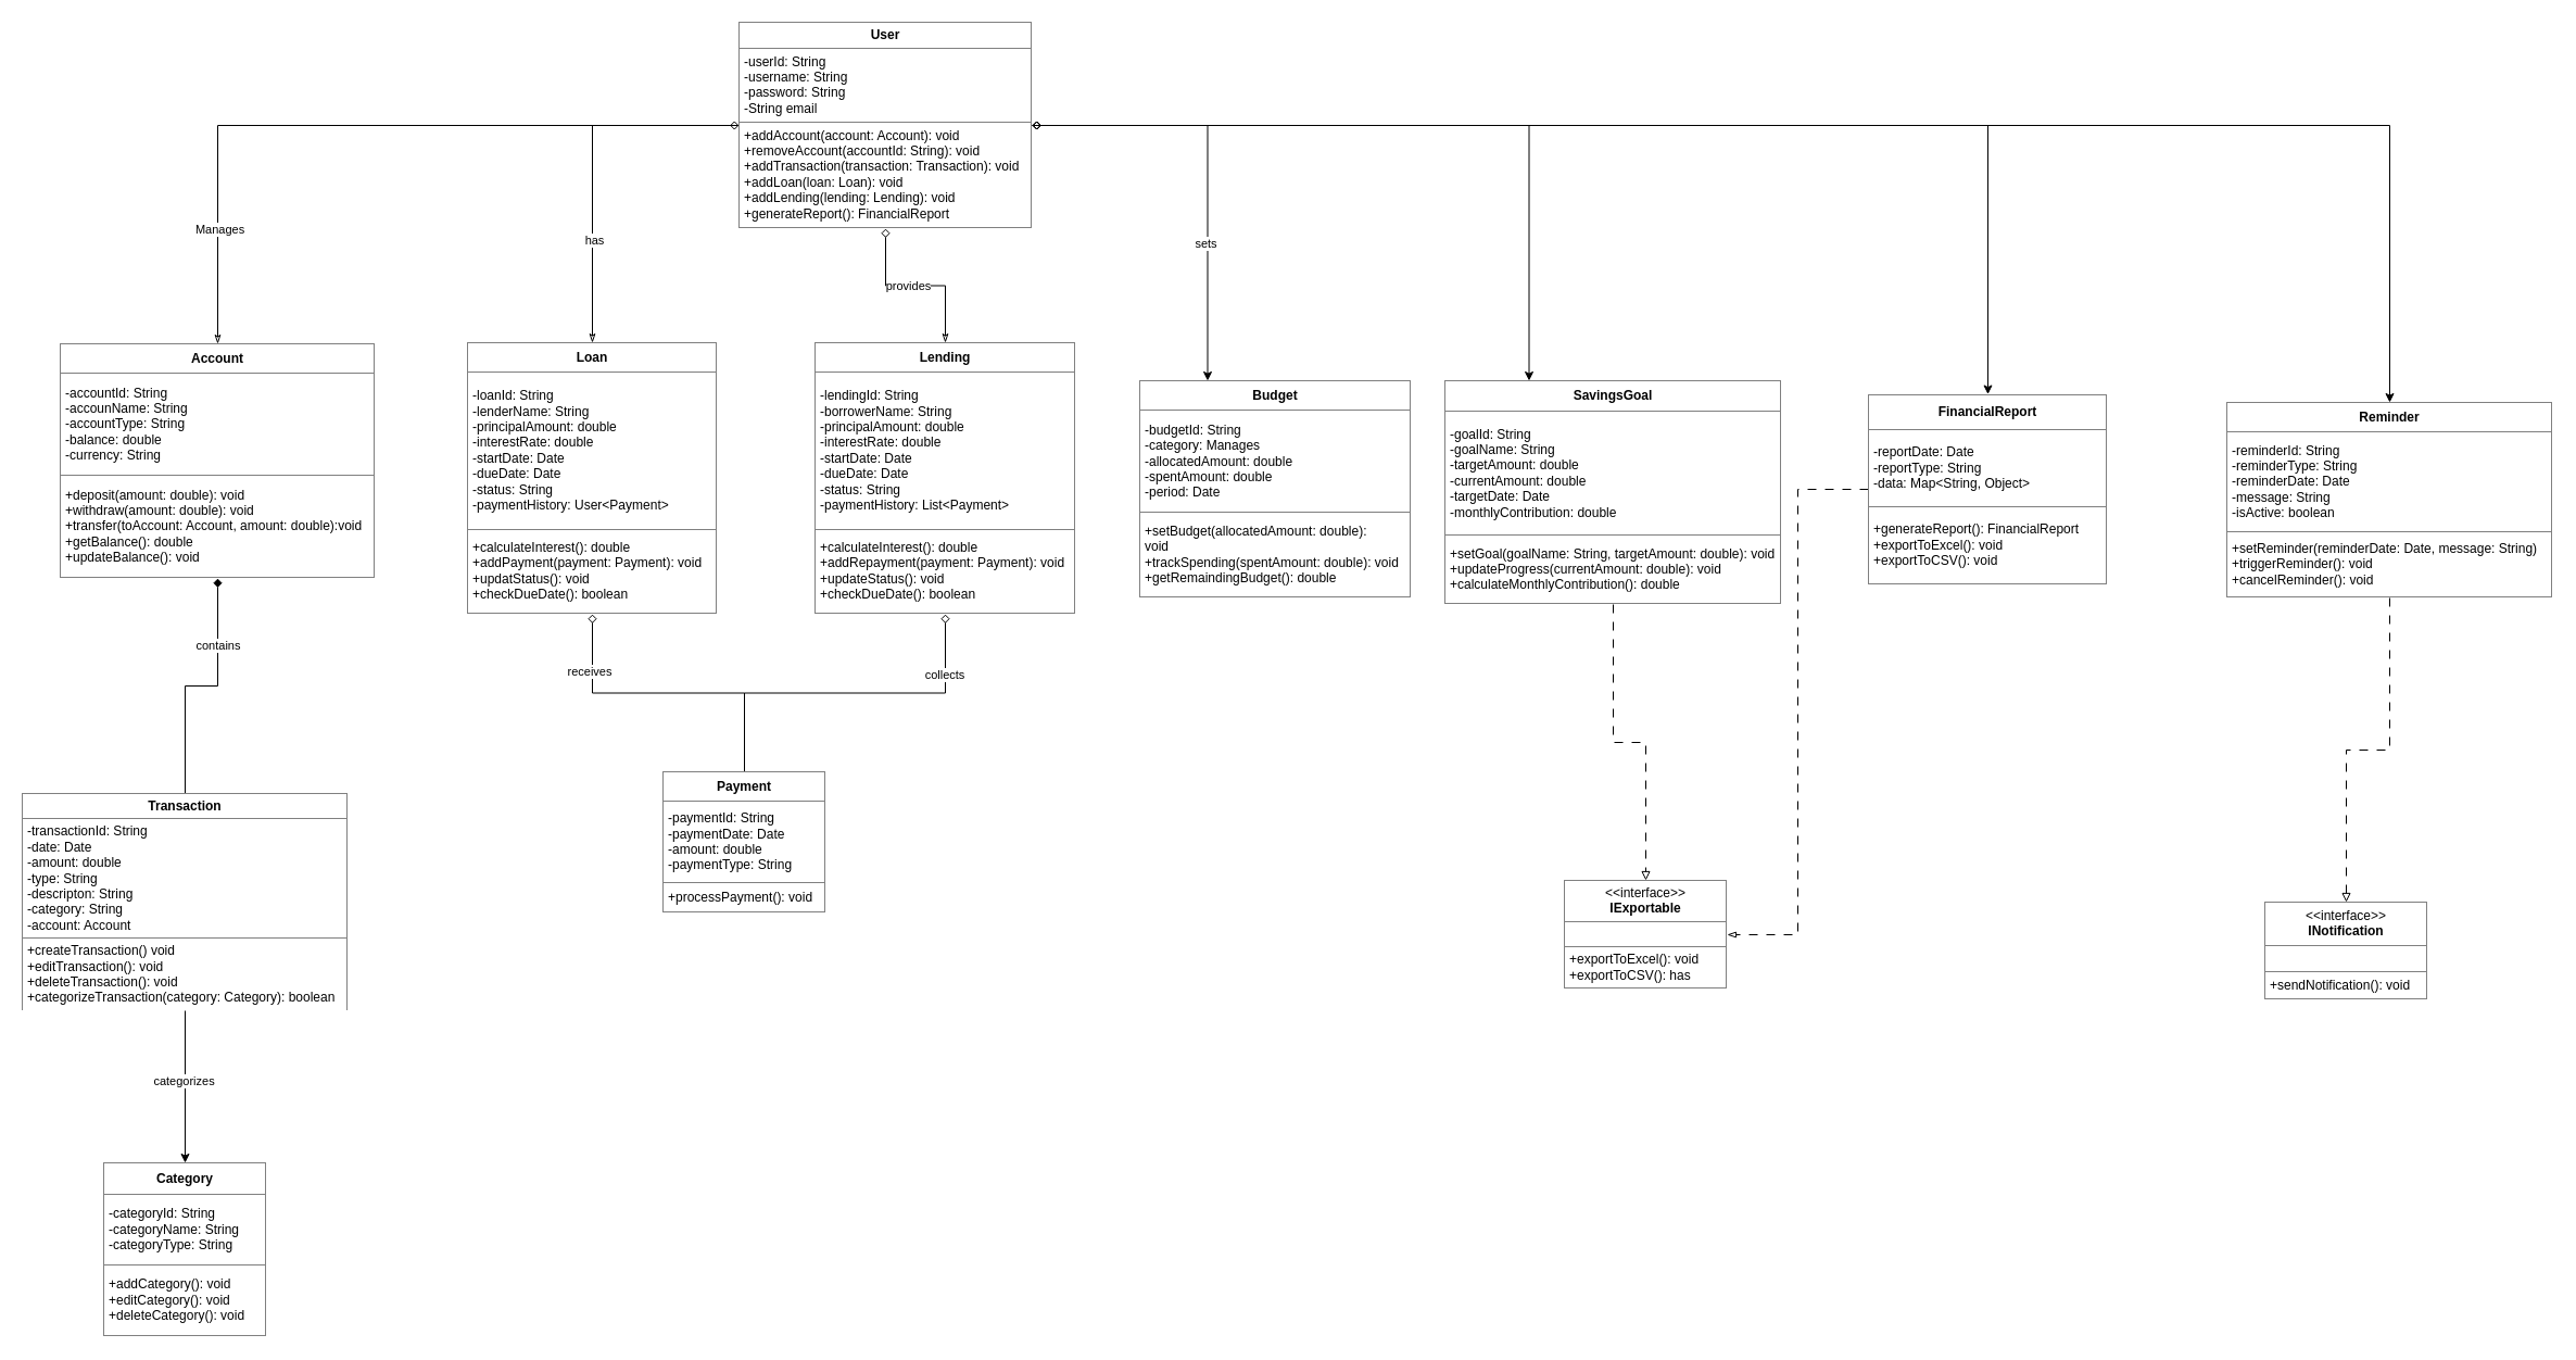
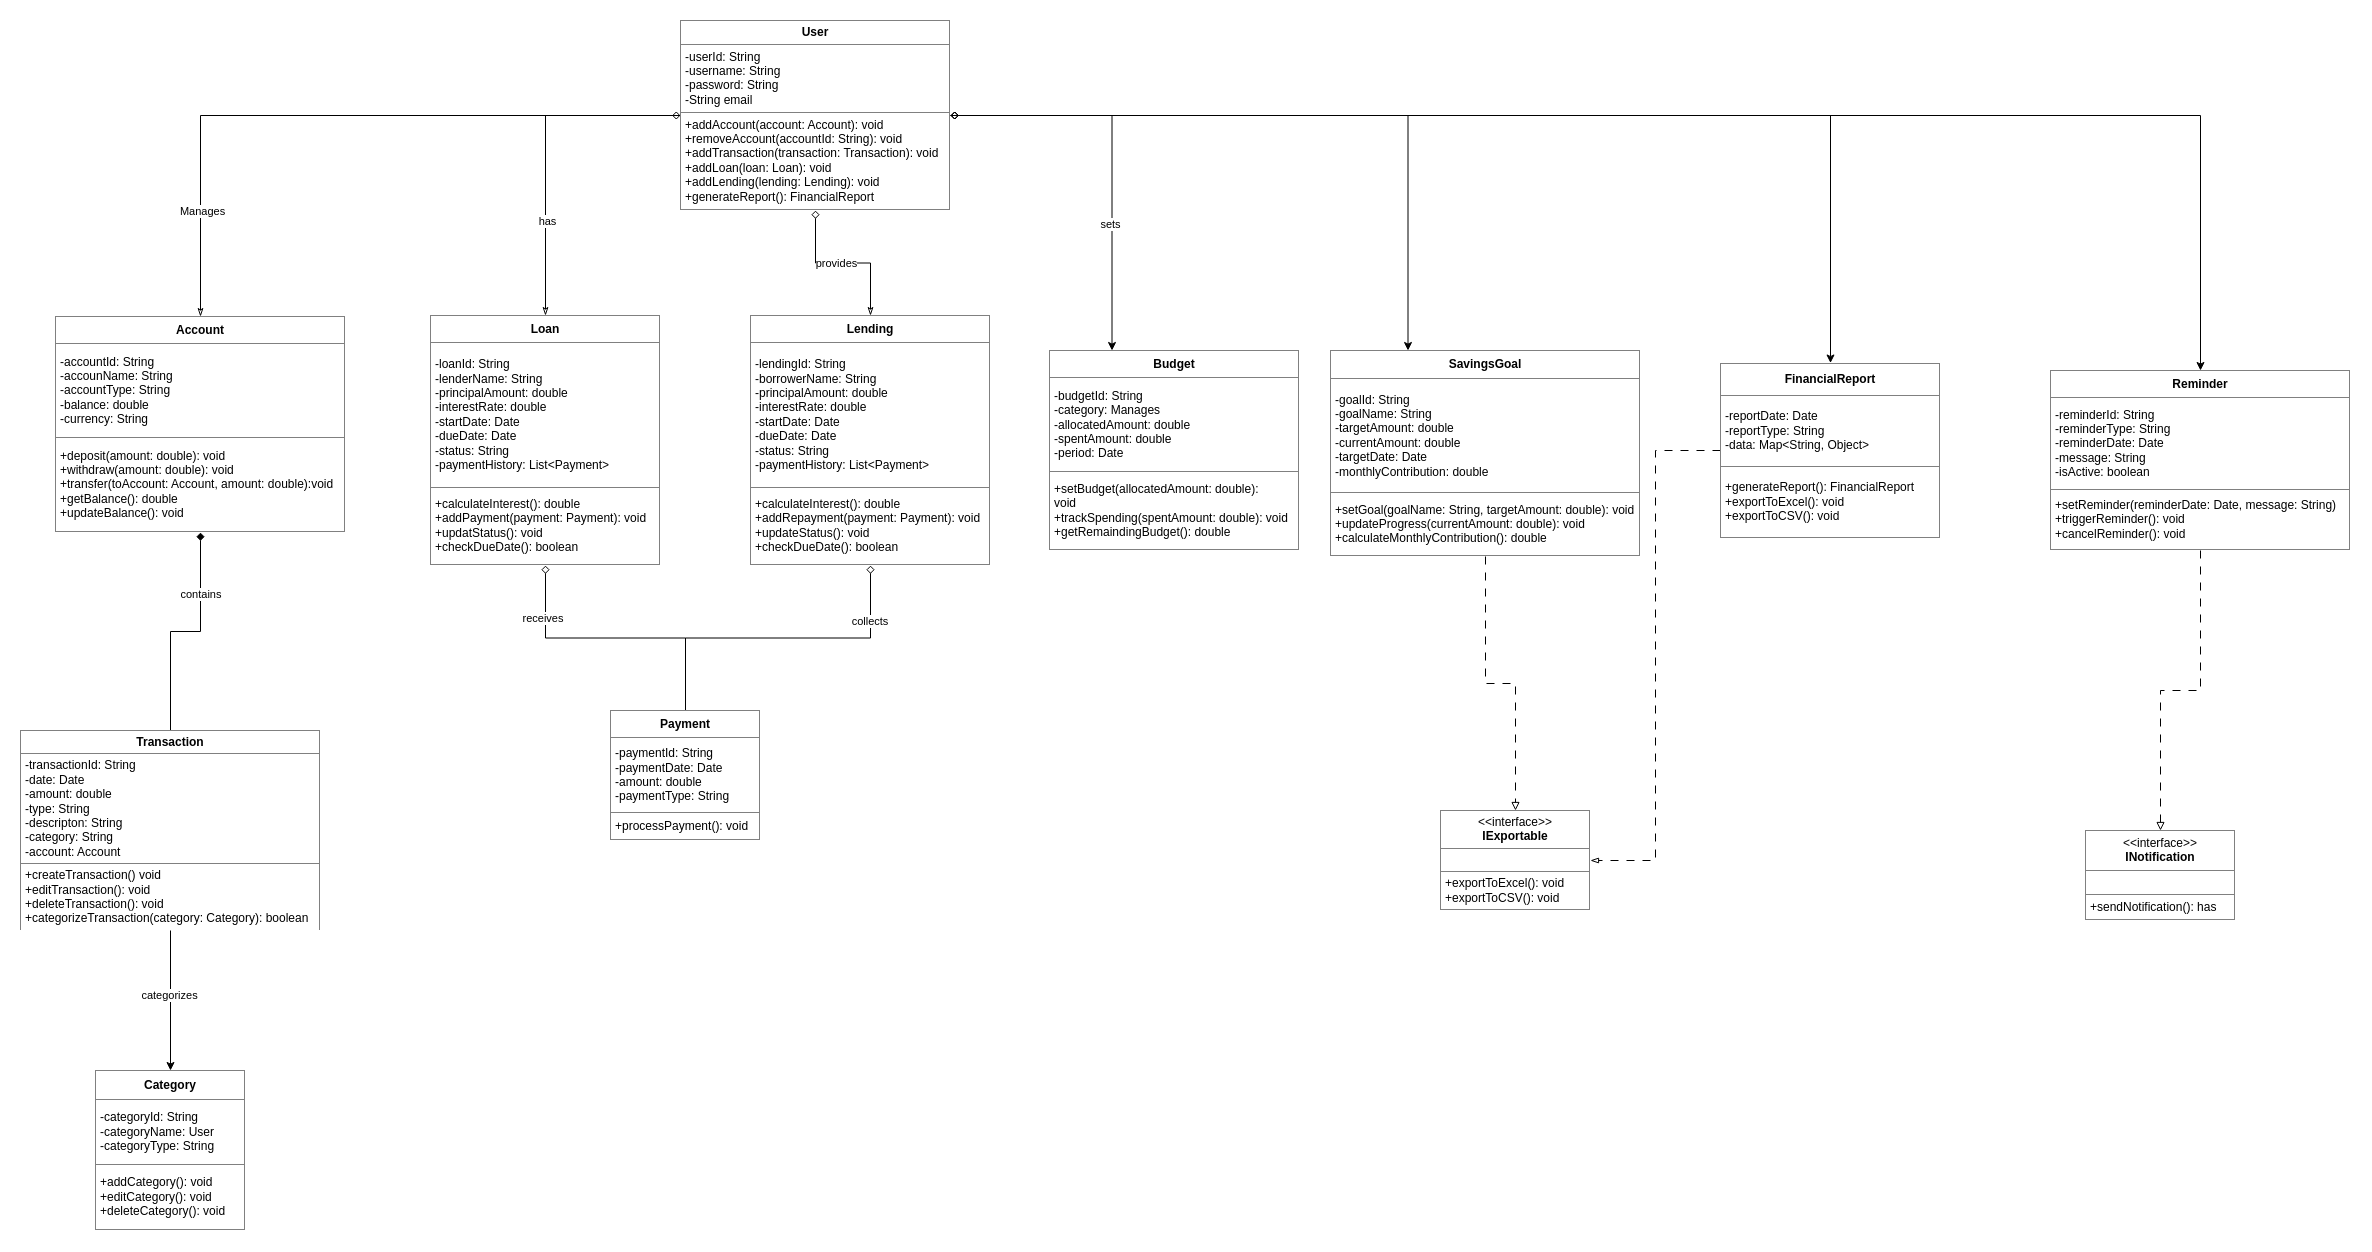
- <mxCell id="15" value="&lt;table border=&quot;1&quot; width=&quot;100%&quot; height=&quot;100%&quot; cellpadding=&quot;4&quot; style=&quot;width:100%;height:100%;border-collapse:collapse;&quot;&gt;&lt;tbody&gt;&lt;tr&gt;&lt;th align=&quot;center&quot;&gt;Loan&lt;/th&gt;&lt;/tr&gt;&lt;tr&gt;&lt;td&gt;-loanId: String&lt;br&gt;-lenderName: String&lt;br&gt;-principalAmount: double&lt;br&gt;-interestRate: double&lt;br&gt;-startDate: Date&lt;br&gt;-dueDate: Date&lt;br&gt;-status: String&lt;br&gt;-paymentHistory: User&amp;lt;Payment&amp;gt;&lt;/td&gt;&lt;/tr&gt;&lt;tr&gt;&lt;td&gt;+calculateInterest():&amp;nbsp;double&amp;nbsp;&lt;br&gt;+addPayment(payment: Payment):&amp;nbsp;void&amp;nbsp;&lt;br&gt;+updatStatus():&amp;nbsp;void&amp;nbsp;&lt;br&gt;+checkDueDate():&amp;nbsp;boolean&amp;nbsp;&lt;/td&gt;&lt;/tr&gt;&lt;/tbody&gt;&lt;/table&gt;" style="text;html=1;whiteSpace=wrap;strokeColor=none;fillColor=none;overflow=fill;" vertex="1" parent="1"><mxGeometry x="430" y="315" width="230" height="250" as="geometry" /></mxCell>
+ <mxCell id="15" value="&lt;table border=&quot;1&quot; width=&quot;100%&quot; height=&quot;100%&quot; cellpadding=&quot;4&quot; style=&quot;width:100%;height:100%;border-collapse:collapse;&quot;&gt;&lt;tbody&gt;&lt;tr&gt;&lt;th align=&quot;center&quot;&gt;Loan&lt;/th&gt;&lt;/tr&gt;&lt;tr&gt;&lt;td&gt;-loanId: String&lt;br&gt;-lenderName: String&lt;br&gt;-principalAmount: double&lt;br&gt;-interestRate: double&lt;br&gt;-startDate: Date&lt;br&gt;-dueDate: Date&lt;br&gt;-status: String&lt;br&gt;-paymentHistory: List&amp;lt;Payment&amp;gt;&lt;/td&gt;&lt;/tr&gt;&lt;tr&gt;&lt;td&gt;+calculateInterest():&amp;nbsp;double&amp;nbsp;&lt;br&gt;+addPayment(payment: Payment):&amp;nbsp;void&amp;nbsp;&lt;br&gt;+updatStatus():&amp;nbsp;void&amp;nbsp;&lt;br&gt;+checkDueDate():&amp;nbsp;boolean&amp;nbsp;&lt;/td&gt;&lt;/tr&gt;&lt;/tbody&gt;&lt;/table&gt;" style="text;html=1;whiteSpace=wrap;strokeColor=none;fillColor=none;overflow=fill;" vertex="1" parent="1"><mxGeometry x="430" y="315" width="230" height="250" as="geometry" /></mxCell>
- <mxCell id="33" value="&lt;table border=&quot;1&quot; width=&quot;100%&quot; height=&quot;100%&quot; cellpadding=&quot;4&quot; style=&quot;width:100%;height:100%;border-collapse:collapse;&quot;&gt;&lt;tbody&gt;&lt;tr&gt;&lt;th align=&quot;center&quot;&gt;&lt;span style=&quot;font-weight: normal;&quot;&gt;&amp;lt;&amp;lt;interface&amp;gt;&amp;gt;&lt;/span&gt;&lt;br&gt;IExportable&lt;/th&gt;&lt;/tr&gt;&lt;tr&gt;&lt;td&gt;&lt;br&gt;&lt;/td&gt;&lt;/tr&gt;&lt;tr&gt;&lt;td&gt;+exportToExcel(): void&lt;br&gt;+exportToCSV(): has&lt;/td&gt;&lt;/tr&gt;&lt;/tbody&gt;&lt;/table&gt;" style="text;html=1;whiteSpace=wrap;strokeColor=none;fillColor=none;overflow=fill;" vertex="1" parent="1"><mxGeometry x="1440" y="810" width="150" height="100" as="geometry" /></mxCell>
+ <mxCell id="33" value="&lt;table border=&quot;1&quot; width=&quot;100%&quot; height=&quot;100%&quot; cellpadding=&quot;4&quot; style=&quot;width:100%;height:100%;border-collapse:collapse;&quot;&gt;&lt;tbody&gt;&lt;tr&gt;&lt;th align=&quot;center&quot;&gt;&lt;span style=&quot;font-weight: normal;&quot;&gt;&amp;lt;&amp;lt;interface&amp;gt;&amp;gt;&lt;/span&gt;&lt;br&gt;IExportable&lt;/th&gt;&lt;/tr&gt;&lt;tr&gt;&lt;td&gt;&lt;br&gt;&lt;/td&gt;&lt;/tr&gt;&lt;tr&gt;&lt;td&gt;+exportToExcel(): void&lt;br&gt;+exportToCSV(): void&lt;/td&gt;&lt;/tr&gt;&lt;/tbody&gt;&lt;/table&gt;" style="text;html=1;whiteSpace=wrap;strokeColor=none;fillColor=none;overflow=fill;" vertex="1" parent="1"><mxGeometry x="1440" y="810" width="150" height="100" as="geometry" /></mxCell>
- <mxCell id="34" value="&lt;table border=&quot;1&quot; width=&quot;100%&quot; height=&quot;100%&quot; cellpadding=&quot;4&quot; style=&quot;width:100%;height:100%;border-collapse:collapse;&quot;&gt;&lt;tbody&gt;&lt;tr&gt;&lt;th align=&quot;center&quot;&gt;&lt;span style=&quot;font-weight: normal;&quot;&gt;&amp;lt;&amp;lt;interface&amp;gt;&amp;gt;&lt;/span&gt;&lt;br&gt;INotification&lt;/th&gt;&lt;/tr&gt;&lt;tr&gt;&lt;td&gt;&lt;br&gt;&lt;/td&gt;&lt;/tr&gt;&lt;tr&gt;&lt;td&gt;+sendNotification(): void&lt;br&gt;&lt;/td&gt;&lt;/tr&gt;&lt;/tbody&gt;&lt;/table&gt;" style="text;html=1;whiteSpace=wrap;strokeColor=none;fillColor=none;overflow=fill;" vertex="1" parent="1"><mxGeometry x="2085" y="830" width="150" height="90" as="geometry" /></mxCell>
+ <mxCell id="34" value="&lt;table border=&quot;1&quot; width=&quot;100%&quot; height=&quot;100%&quot; cellpadding=&quot;4&quot; style=&quot;width:100%;height:100%;border-collapse:collapse;&quot;&gt;&lt;tbody&gt;&lt;tr&gt;&lt;th align=&quot;center&quot;&gt;&lt;span style=&quot;font-weight: normal;&quot;&gt;&amp;lt;&amp;lt;interface&amp;gt;&amp;gt;&lt;/span&gt;&lt;br&gt;INotification&lt;/th&gt;&lt;/tr&gt;&lt;tr&gt;&lt;td&gt;&lt;br&gt;&lt;/td&gt;&lt;/tr&gt;&lt;tr&gt;&lt;td&gt;+sendNotification(): has&lt;br&gt;&lt;/td&gt;&lt;/tr&gt;&lt;/tbody&gt;&lt;/table&gt;" style="text;html=1;whiteSpace=wrap;strokeColor=none;fillColor=none;overflow=fill;" vertex="1" parent="1"><mxGeometry x="2085" y="830" width="150" height="90" as="geometry" /></mxCell>
- <mxCell id="32" value="&lt;table border=&quot;1&quot; width=&quot;100%&quot; height=&quot;100%&quot; cellpadding=&quot;4&quot; style=&quot;width:100%;height:100%;border-collapse:collapse;&quot;&gt;&lt;tbody&gt;&lt;tr&gt;&lt;th align=&quot;center&quot;&gt;Category&lt;/th&gt;&lt;/tr&gt;&lt;tr&gt;&lt;td&gt;-categoryId: String&lt;br&gt;-categoryName: String&lt;br&gt;-categoryType: String&lt;/td&gt;&lt;/tr&gt;&lt;tr&gt;&lt;td&gt;+addCategory(): void&lt;br&gt;+editCategory(): void&lt;br&gt;+deleteCategory(): void&lt;/td&gt;&lt;/tr&gt;&lt;/tbody&gt;&lt;/table&gt;" style="text;html=1;whiteSpace=wrap;strokeColor=none;fillColor=none;overflow=fill;" vertex="1" parent="1"><mxGeometry x="95" y="1070" width="150" height="160" as="geometry" /></mxCell>
+ <mxCell id="32" value="&lt;table border=&quot;1&quot; width=&quot;100%&quot; height=&quot;100%&quot; cellpadding=&quot;4&quot; style=&quot;width:100%;height:100%;border-collapse:collapse;&quot;&gt;&lt;tbody&gt;&lt;tr&gt;&lt;th align=&quot;center&quot;&gt;Category&lt;/th&gt;&lt;/tr&gt;&lt;tr&gt;&lt;td&gt;-categoryId: String&lt;br&gt;-categoryName: User&lt;br&gt;-categoryType: String&lt;/td&gt;&lt;/tr&gt;&lt;tr&gt;&lt;td&gt;+addCategory(): void&lt;br&gt;+editCategory(): void&lt;br&gt;+deleteCategory(): void&lt;/td&gt;&lt;/tr&gt;&lt;/tbody&gt;&lt;/table&gt;" style="text;html=1;whiteSpace=wrap;strokeColor=none;fillColor=none;overflow=fill;" vertex="1" parent="1"><mxGeometry x="95" y="1070" width="150" height="160" as="geometry" /></mxCell>
